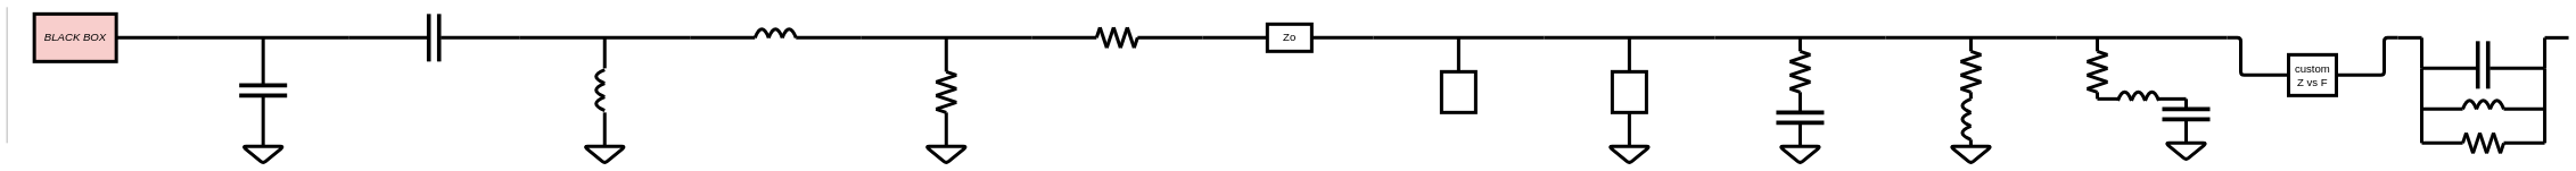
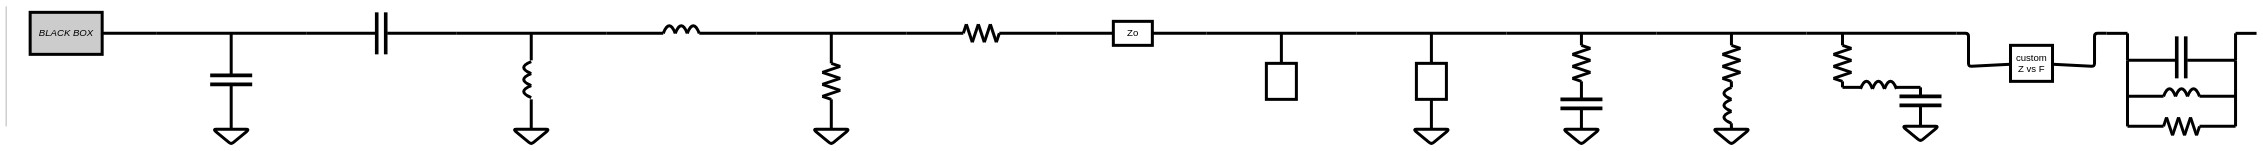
- <mxCell id="105" value="&lt;font style=&quot;font-size: 32px&quot;&gt;&lt;i&gt;BLACK BOX&lt;/i&gt;&lt;/font&gt;" style="rounded=0;whiteSpace=wrap;html=1;glass=0;strokeColor=#000000;strokeWidth=10;fillColor=#f8cecc;" parent="1" vertex="1"><mxGeometry x="100" y="40" width="240" height="140" as="geometry" /></mxCell>
+ <mxCell id="105" value="&lt;font style=&quot;font-size: 32px&quot;&gt;&lt;i&gt;BLACK BOX&lt;/i&gt;&lt;/font&gt;" style="rounded=0;whiteSpace=wrap;html=1;glass=0;strokeColor=#000000;strokeWidth=10;fillColor=#CCCCCC;" parent="1" vertex="1"><mxGeometry x="100" y="40" width="240" height="140" as="geometry" /></mxCell>
- <mxCell id="107" value="&lt;font style=&quot;font-size: 32px&quot;&gt;custom&lt;br&gt;Z vs F&lt;/font&gt;" style="rounded=0;whiteSpace=wrap;html=1;glass=0;strokeColor=#000000;fillColor=none;strokeWidth=10;" parent="1" vertex="1"><mxGeometry x="6700" y="160" width="140" height="120" as="geometry" /></mxCell>
+ <mxCell id="107" value="&lt;font style=&quot;font-size: 32px&quot;&gt;custom&lt;br&gt;Z vs F&lt;/font&gt;" style="rounded=0;whiteSpace=wrap;html=1;glass=0;strokeColor=#000000;fillColor=none;strokeWidth=10;" parent="1" vertex="1"><mxGeometry x="6700" y="150" width="140" height="120" as="geometry" /></mxCell>
